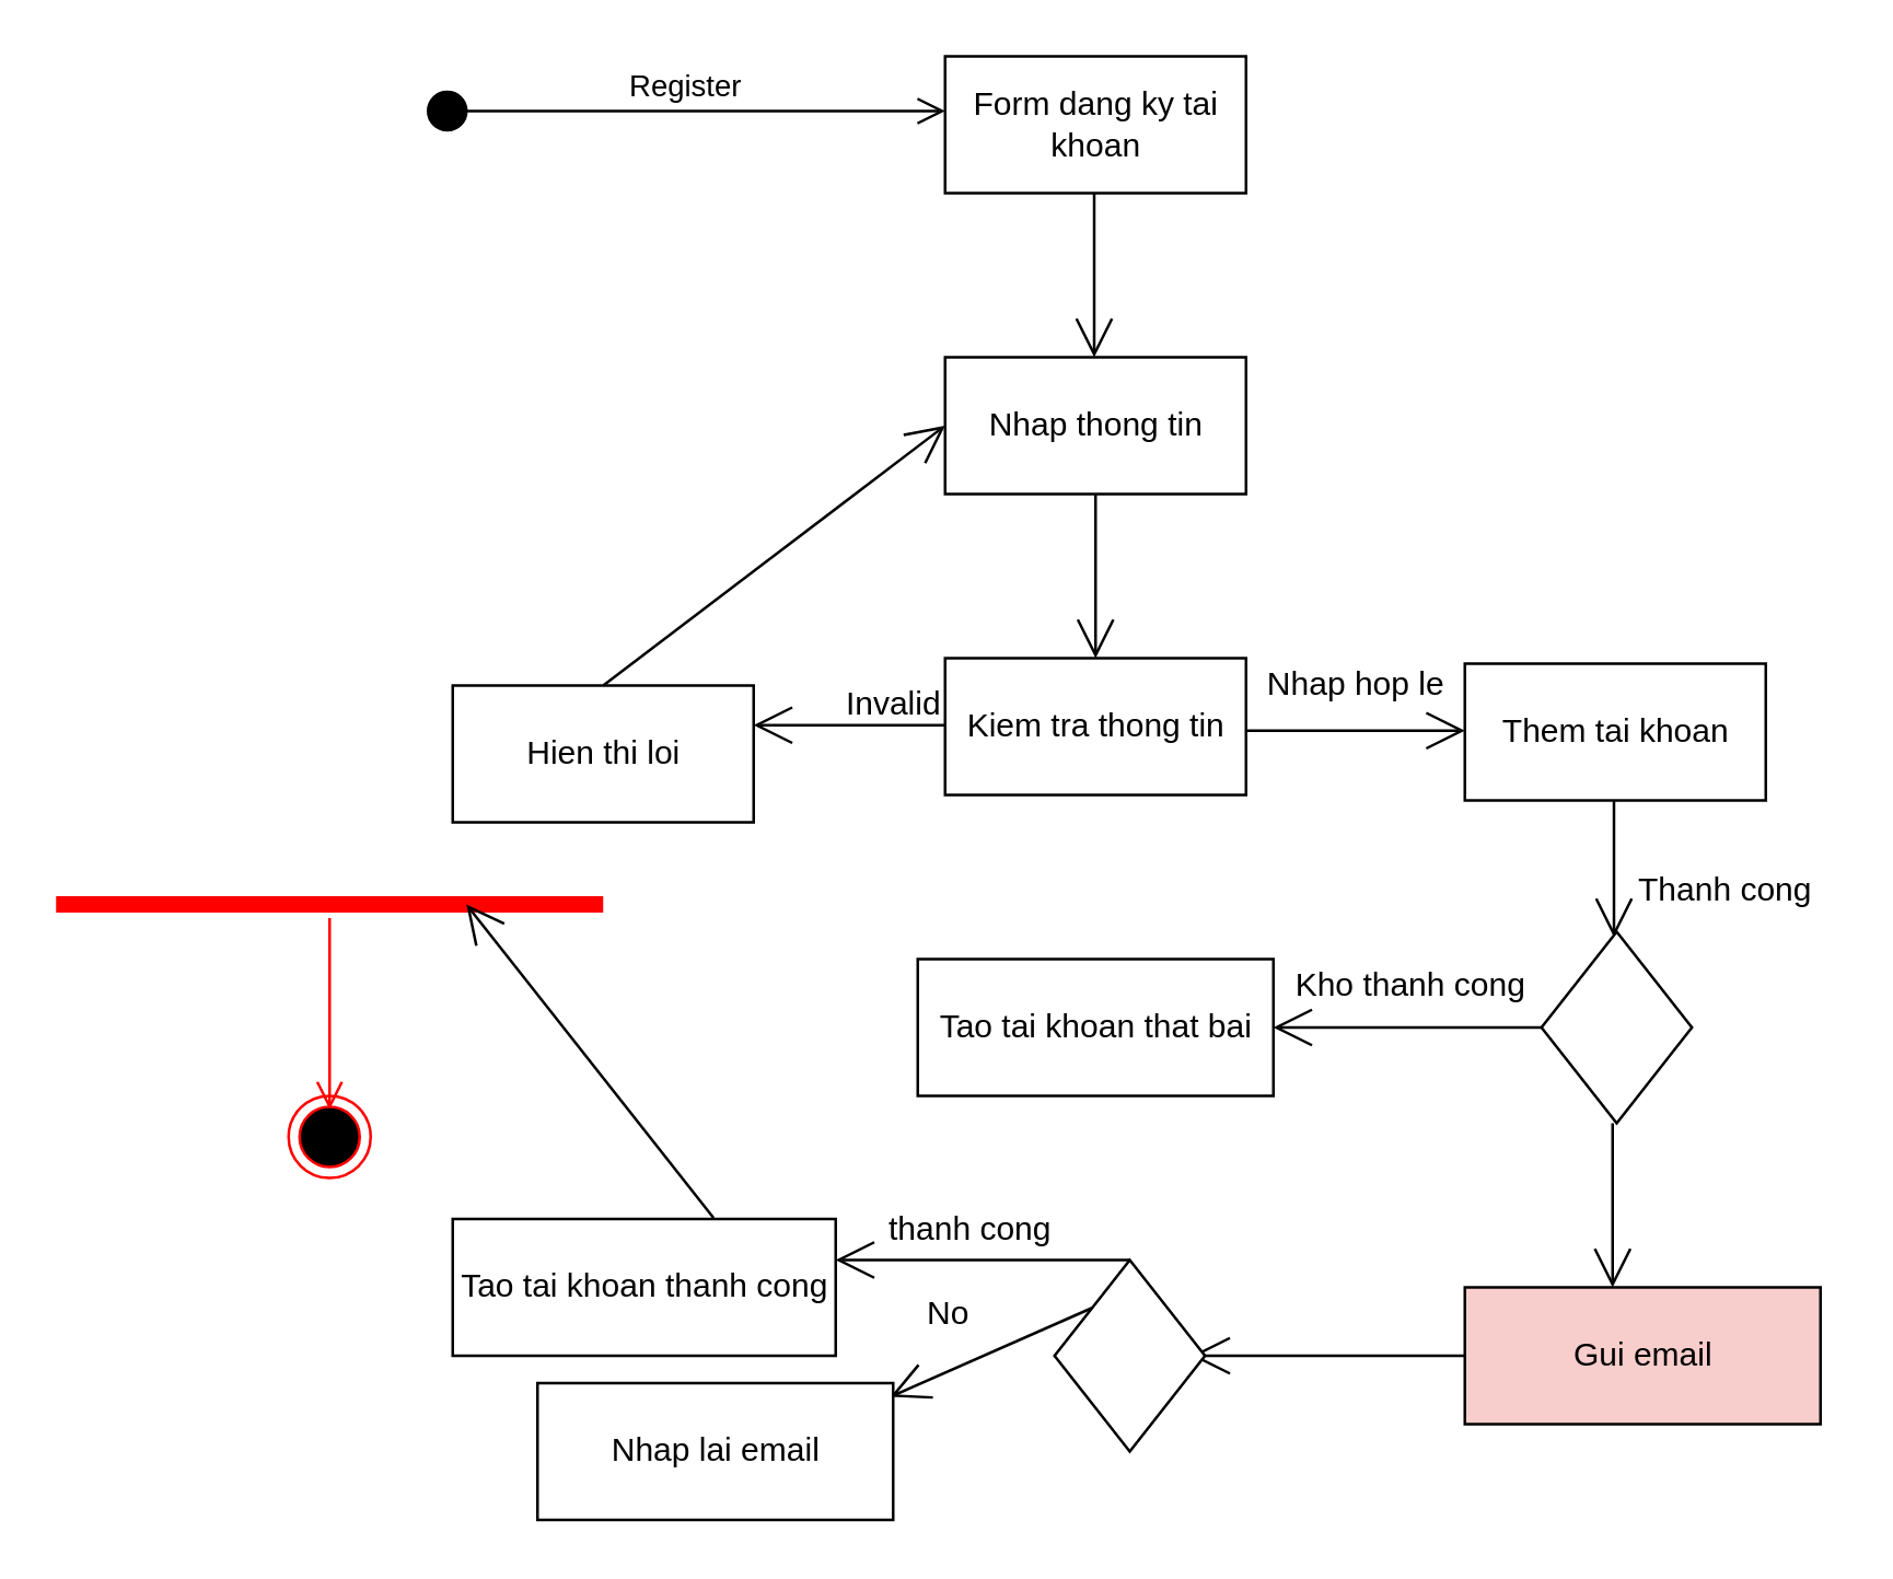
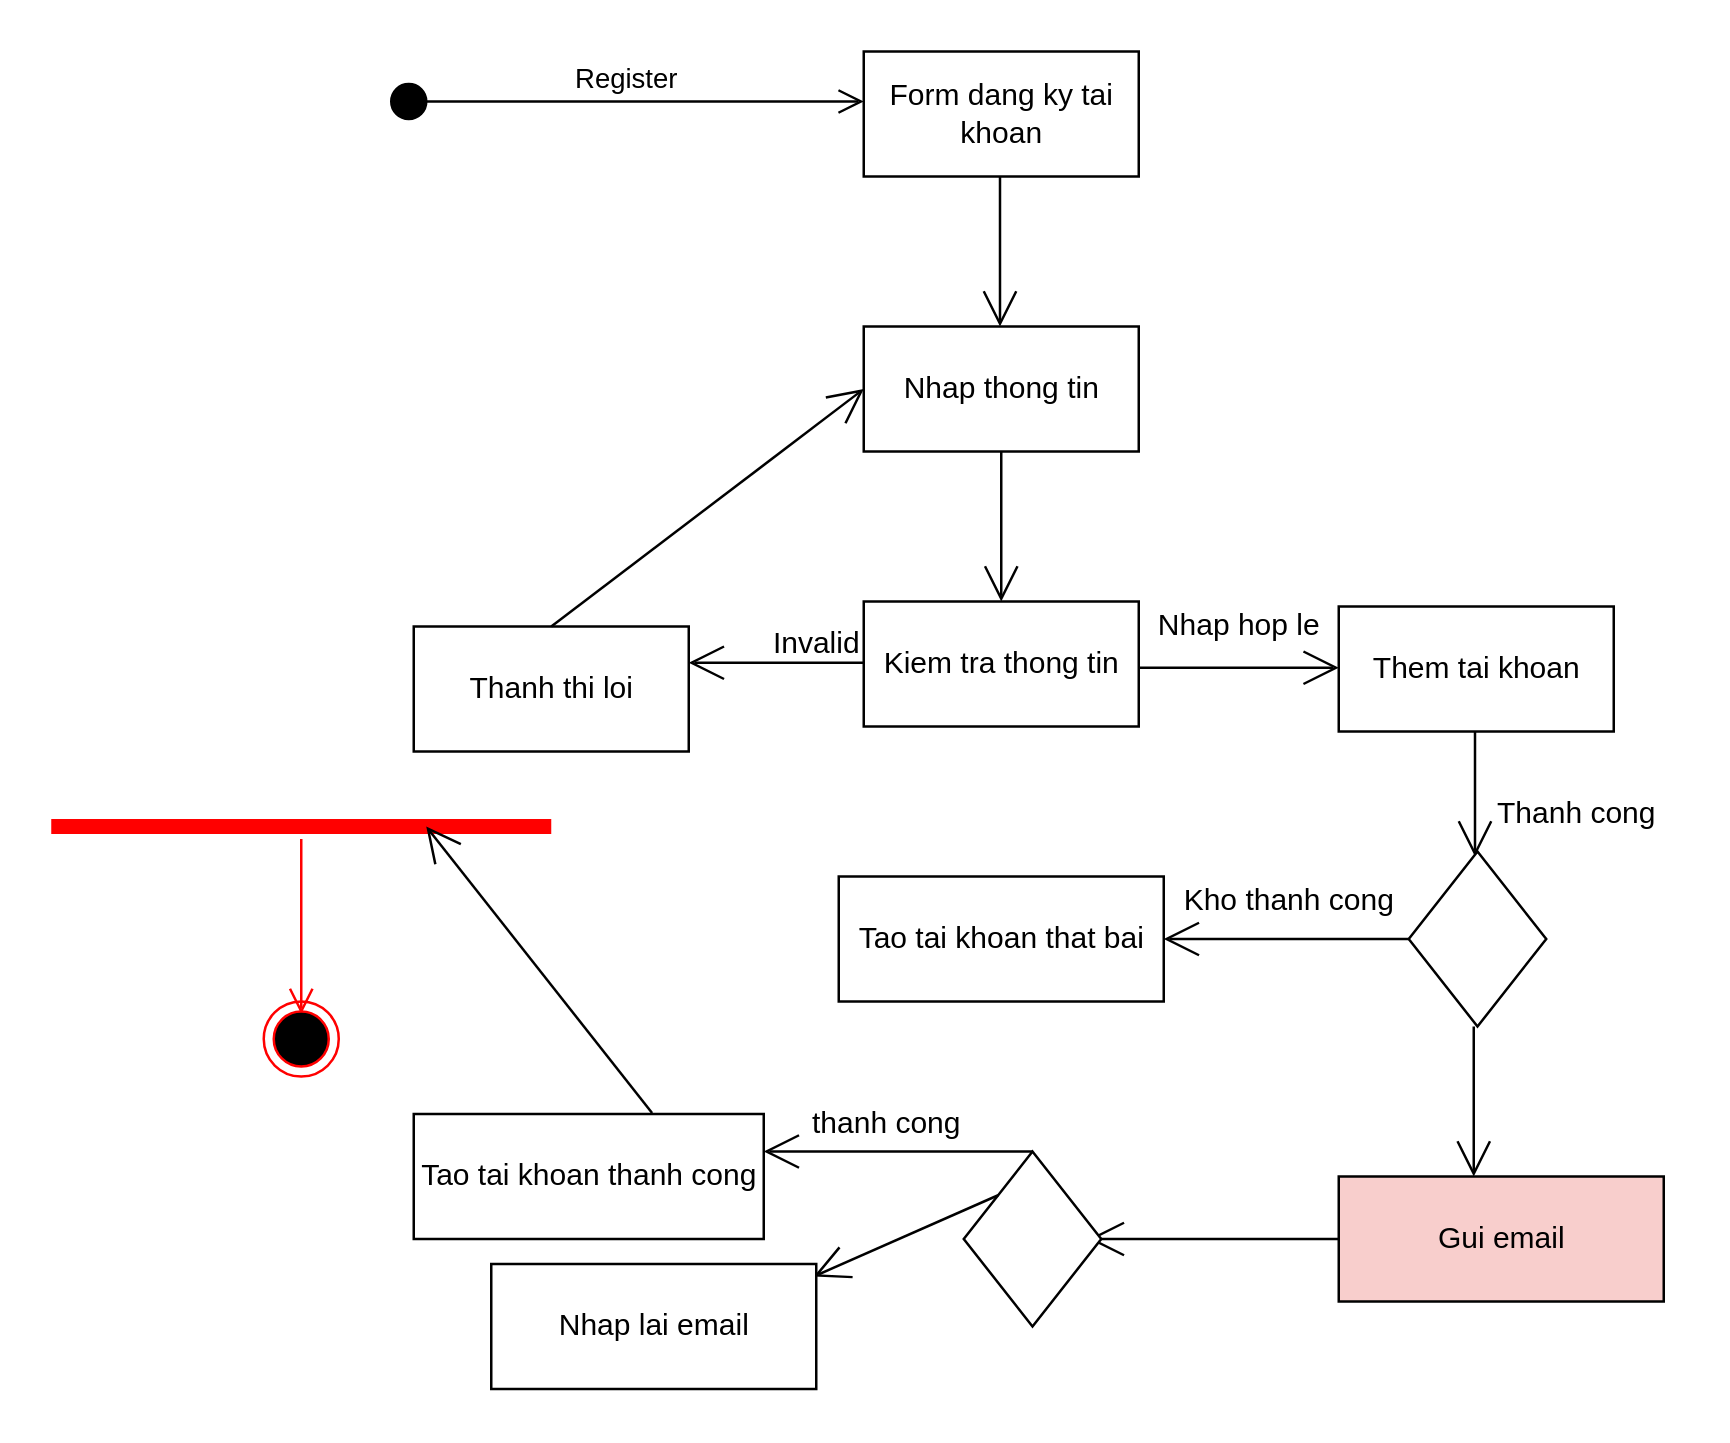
- <mxCell id="10" value="Hien thi loi" style="html=1;" vertex="1" parent="1"><mxGeometry x="165" y="250" width="110" height="50" as="geometry" /></mxCell>
+ <mxCell id="10" value="Thanh thi loi" style="html=1;" vertex="1" parent="1"><mxGeometry x="165" y="250" width="110" height="50" as="geometry" /></mxCell>
- <mxCell id="34" value="No" style="text;html=1;align=center;verticalAlign=middle;resizable=0;points=[];;autosize=1;" vertex="1" parent="1"><mxGeometry x="331" y="470" width="30" height="20" as="geometry" /></mxCell>
